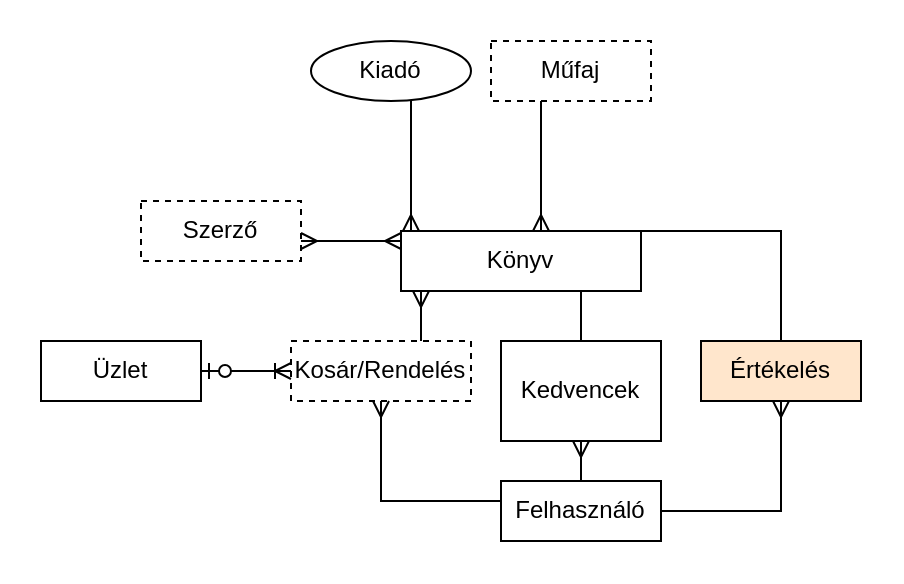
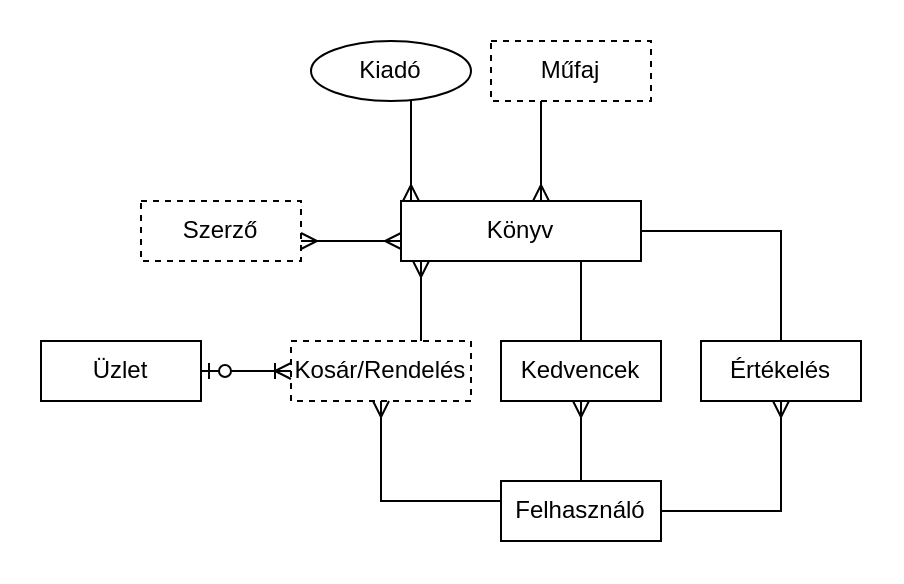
- <mxCell id="4" value="Könyv" style="whiteSpace=wrap;html=1;align=center;" vertex="1" parent="1"><mxGeometry x="200" y="115" width="120" height="30" as="geometry" /></mxCell>
+ <mxCell id="4" value="Könyv" style="whiteSpace=wrap;html=1;align=center;" vertex="1" parent="1"><mxGeometry x="200" y="100" width="120" height="30" as="geometry" /></mxCell>
- <mxCell id="10" value="Értékelés" style="whiteSpace=wrap;html=1;align=center;fillColor=#ffe6cc;" vertex="1" parent="1"><mxGeometry x="350" y="170" width="80" height="30" as="geometry" /></mxCell>
+ <mxCell id="10" value="Értékelés" style="whiteSpace=wrap;html=1;align=center;" vertex="1" parent="1"><mxGeometry x="350" y="170" width="80" height="30" as="geometry" /></mxCell>
- <mxCell id="8" value="Kedvencek" style="whiteSpace=wrap;html=1;align=center;" vertex="1" parent="1"><mxGeometry x="250" y="170" width="80" height="50" as="geometry" /></mxCell>
+ <mxCell id="8" value="Kedvencek" style="whiteSpace=wrap;html=1;align=center;" vertex="1" parent="1"><mxGeometry x="250" y="170" width="80" height="30" as="geometry" /></mxCell>
